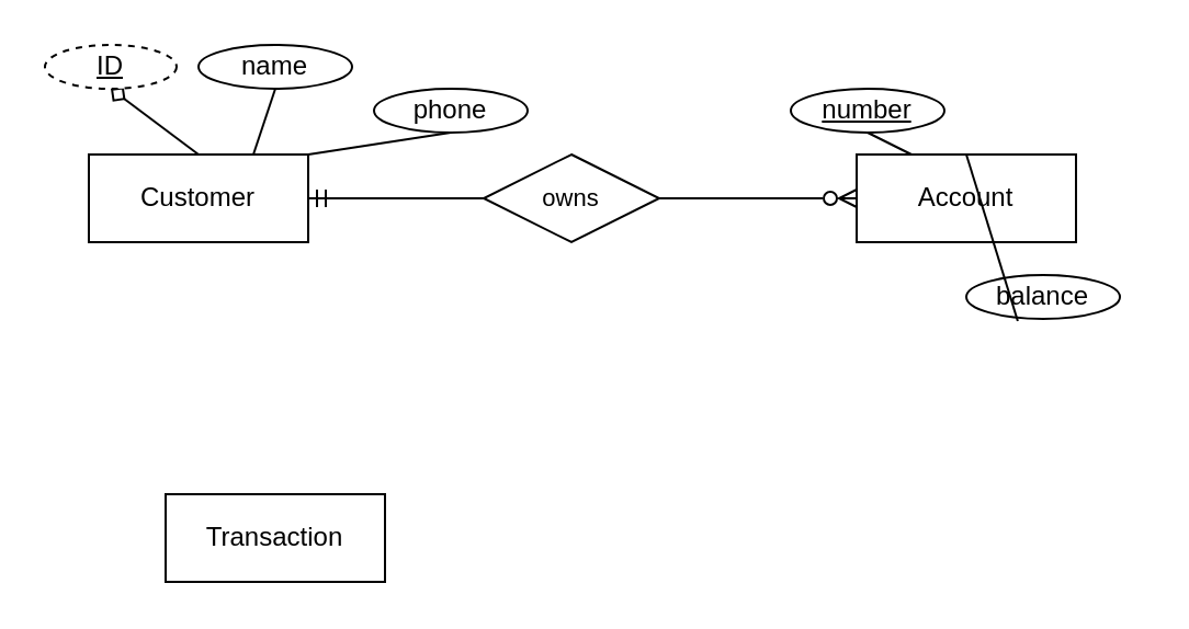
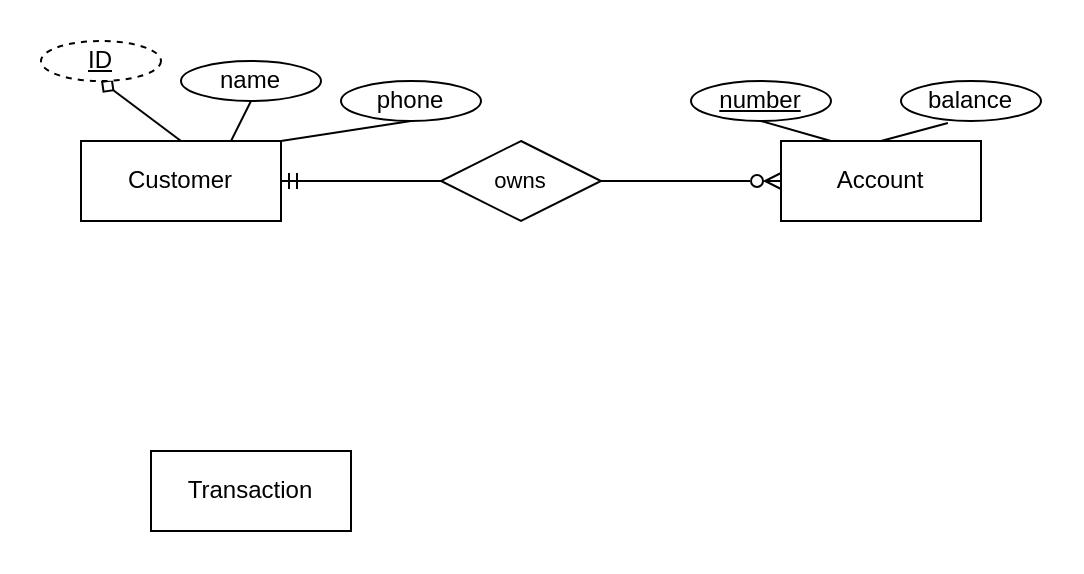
- <mxCell id="11" value="name" style="ellipse;whiteSpace=wrap;html=1;align=center;" vertex="1" parent="1"><mxGeometry x="90" y="20" width="70" height="20" as="geometry" /></mxCell>
+ <mxCell id="11" value="name" style="ellipse;whiteSpace=wrap;html=1;align=center;" vertex="1" parent="1"><mxGeometry x="90" y="30" width="70" height="20" as="geometry" /></mxCell>
- <mxCell id="13" value="number" style="ellipse;whiteSpace=wrap;html=1;align=center;fontStyle=4" vertex="1" parent="1"><mxGeometry x="360" y="40" width="70" height="20" as="geometry" /></mxCell>
+ <mxCell id="13" value="number" style="ellipse;whiteSpace=wrap;html=1;align=center;fontStyle=4" vertex="1" parent="1"><mxGeometry x="345" y="40" width="70" height="20" as="geometry" /></mxCell>
- <mxCell id="14" value="balance" style="ellipse;whiteSpace=wrap;html=1;align=center;" vertex="1" parent="1"><mxGeometry x="440" y="125" width="70" height="20" as="geometry" /></mxCell>
+ <mxCell id="14" value="balance" style="ellipse;whiteSpace=wrap;html=1;align=center;" vertex="1" parent="1"><mxGeometry x="450" y="40" width="70" height="20" as="geometry" /></mxCell>
